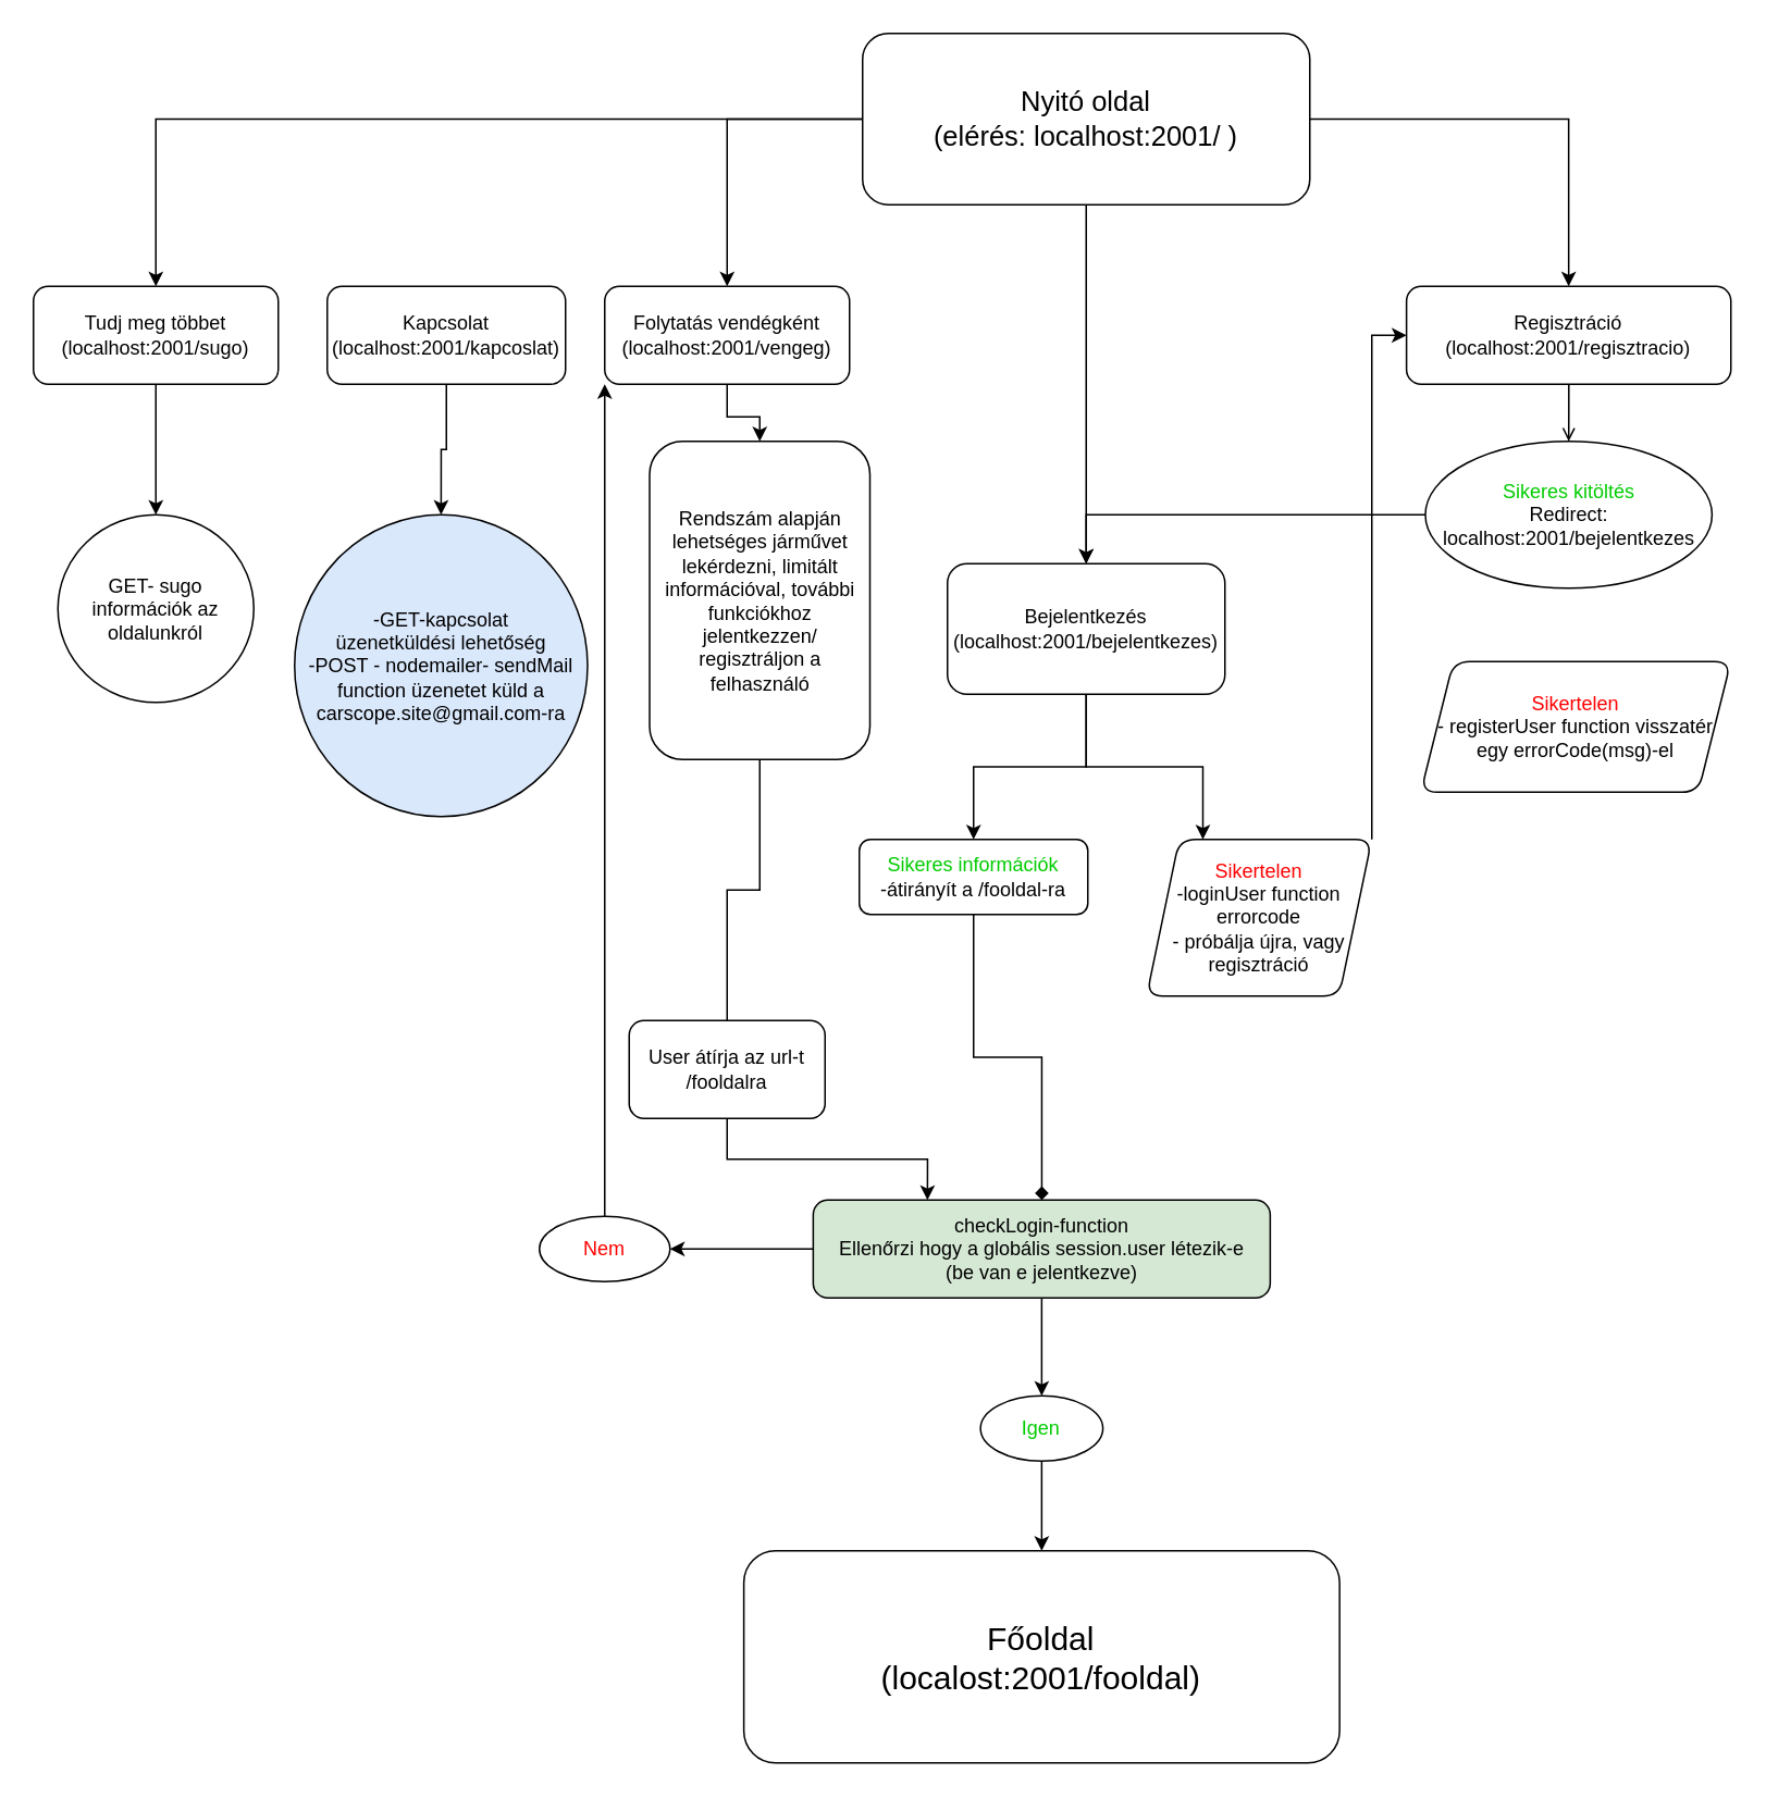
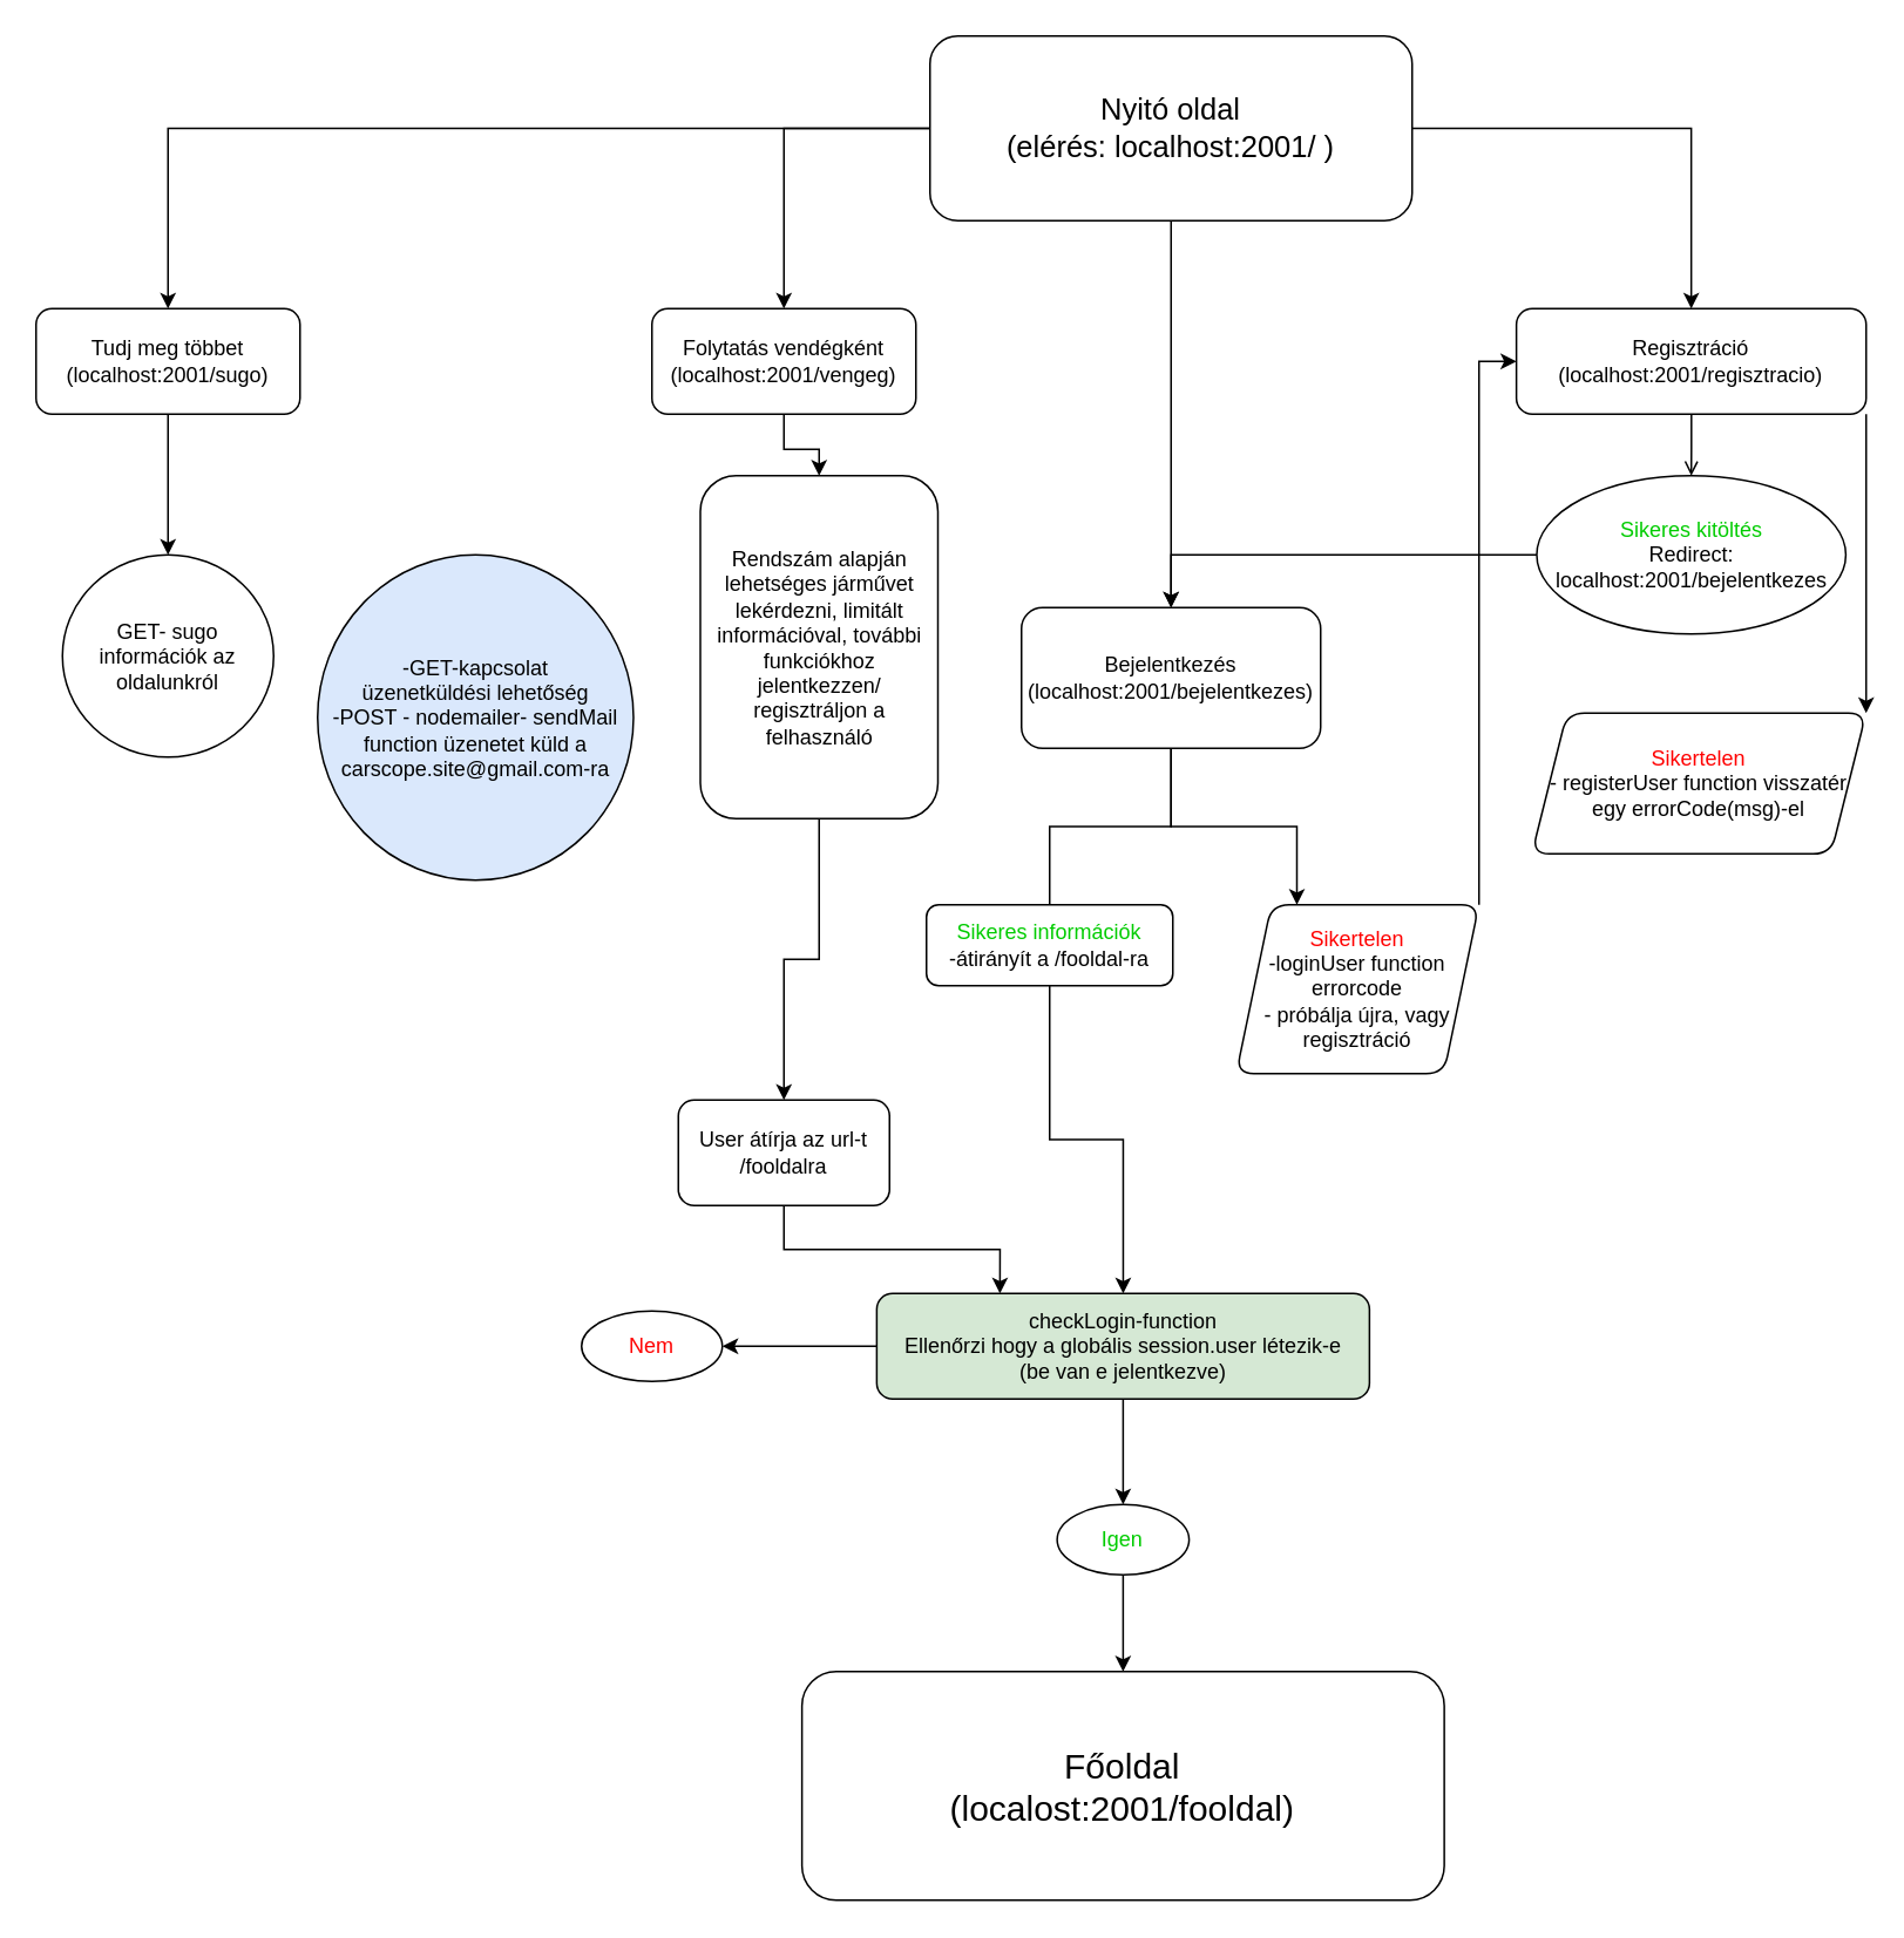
- <mxCell id="10" value="Kapcsolat&lt;br&gt;(localhost:2001/kapcoslat)" style="whiteSpace=wrap;html=1;rounded=1;" parent="1" vertex="1"><mxGeometry x="200" y="175" width="146" height="60" as="geometry" /></mxCell>
- <mxCell id="9" value="" style="edgeStyle=orthogonalEdgeStyle;rounded=0;orthogonalLoop=1;jettySize=auto;html=1;" parent="1" source="10" target="12" edge="1"><mxGeometry relative="1" as="geometry" /></mxCell>
+ <mxCell id="17" style="edgeStyle=orthogonalEdgeStyle;rounded=0;orthogonalLoop=1;jettySize=auto;html=1;exitX=1;exitY=1;exitDx=0;exitDy=0;entryX=1;entryY=0;entryDx=0;entryDy=0;" edge="1" parent="1" source="18" target="29"><mxGeometry relative="1" as="geometry" /></mxCell>
- <mxCell id="36" style="edgeStyle=orthogonalEdgeStyle;rounded=0;orthogonalLoop=1;jettySize=auto;html=1;entryX=0;entryY=1;entryDx=0;entryDy=0;" parent="1" source="37" target="31" edge="1"><mxGeometry relative="1" as="geometry" /></mxCell>
- <mxCell id="14" style="edgeStyle=orthogonalEdgeStyle;rounded=0;orthogonalLoop=1;jettySize=auto;html=1;exitX=0.5;exitY=1;exitDx=0;exitDy=0;entryX=0.5;entryY=0;entryDx=0;entryDy=0;" edge="1" parent="1" source="15" target="28"><mxGeometry relative="1" as="geometry" /></mxCell>
+ <mxCell id="14" style="edgeStyle=orthogonalEdgeStyle;rounded=0;orthogonalLoop=1;jettySize=auto;html=1;exitX=0.5;exitY=1;exitDx=0;exitDy=0;entryX=0.5;entryY=0;entryDx=0;entryDy=0;endArrow=none;" edge="1" parent="1" source="15" target="28"><mxGeometry relative="1" as="geometry" /></mxCell>
- <mxCell id="32" value="" style="edgeStyle=orthogonalEdgeStyle;rounded=0;orthogonalLoop=1;jettySize=auto;html=1;endArrow=none;" parent="1" source="33" target="35" edge="1"><mxGeometry relative="1" as="geometry" /></mxCell>
+ <mxCell id="32" value="" style="edgeStyle=orthogonalEdgeStyle;rounded=0;orthogonalLoop=1;jettySize=auto;html=1;" parent="1" source="33" target="35" edge="1"><mxGeometry relative="1" as="geometry" /></mxCell>
- <mxCell id="27" value="" style="edgeStyle=orthogonalEdgeStyle;rounded=0;orthogonalLoop=1;jettySize=auto;html=1;endArrow=diamond;" parent="1" source="28" target="23" edge="1"><mxGeometry relative="1" as="geometry" /></mxCell>
+ <mxCell id="27" value="" style="edgeStyle=orthogonalEdgeStyle;rounded=0;orthogonalLoop=1;jettySize=auto;html=1;" parent="1" source="28" target="23" edge="1"><mxGeometry relative="1" as="geometry" /></mxCell>
